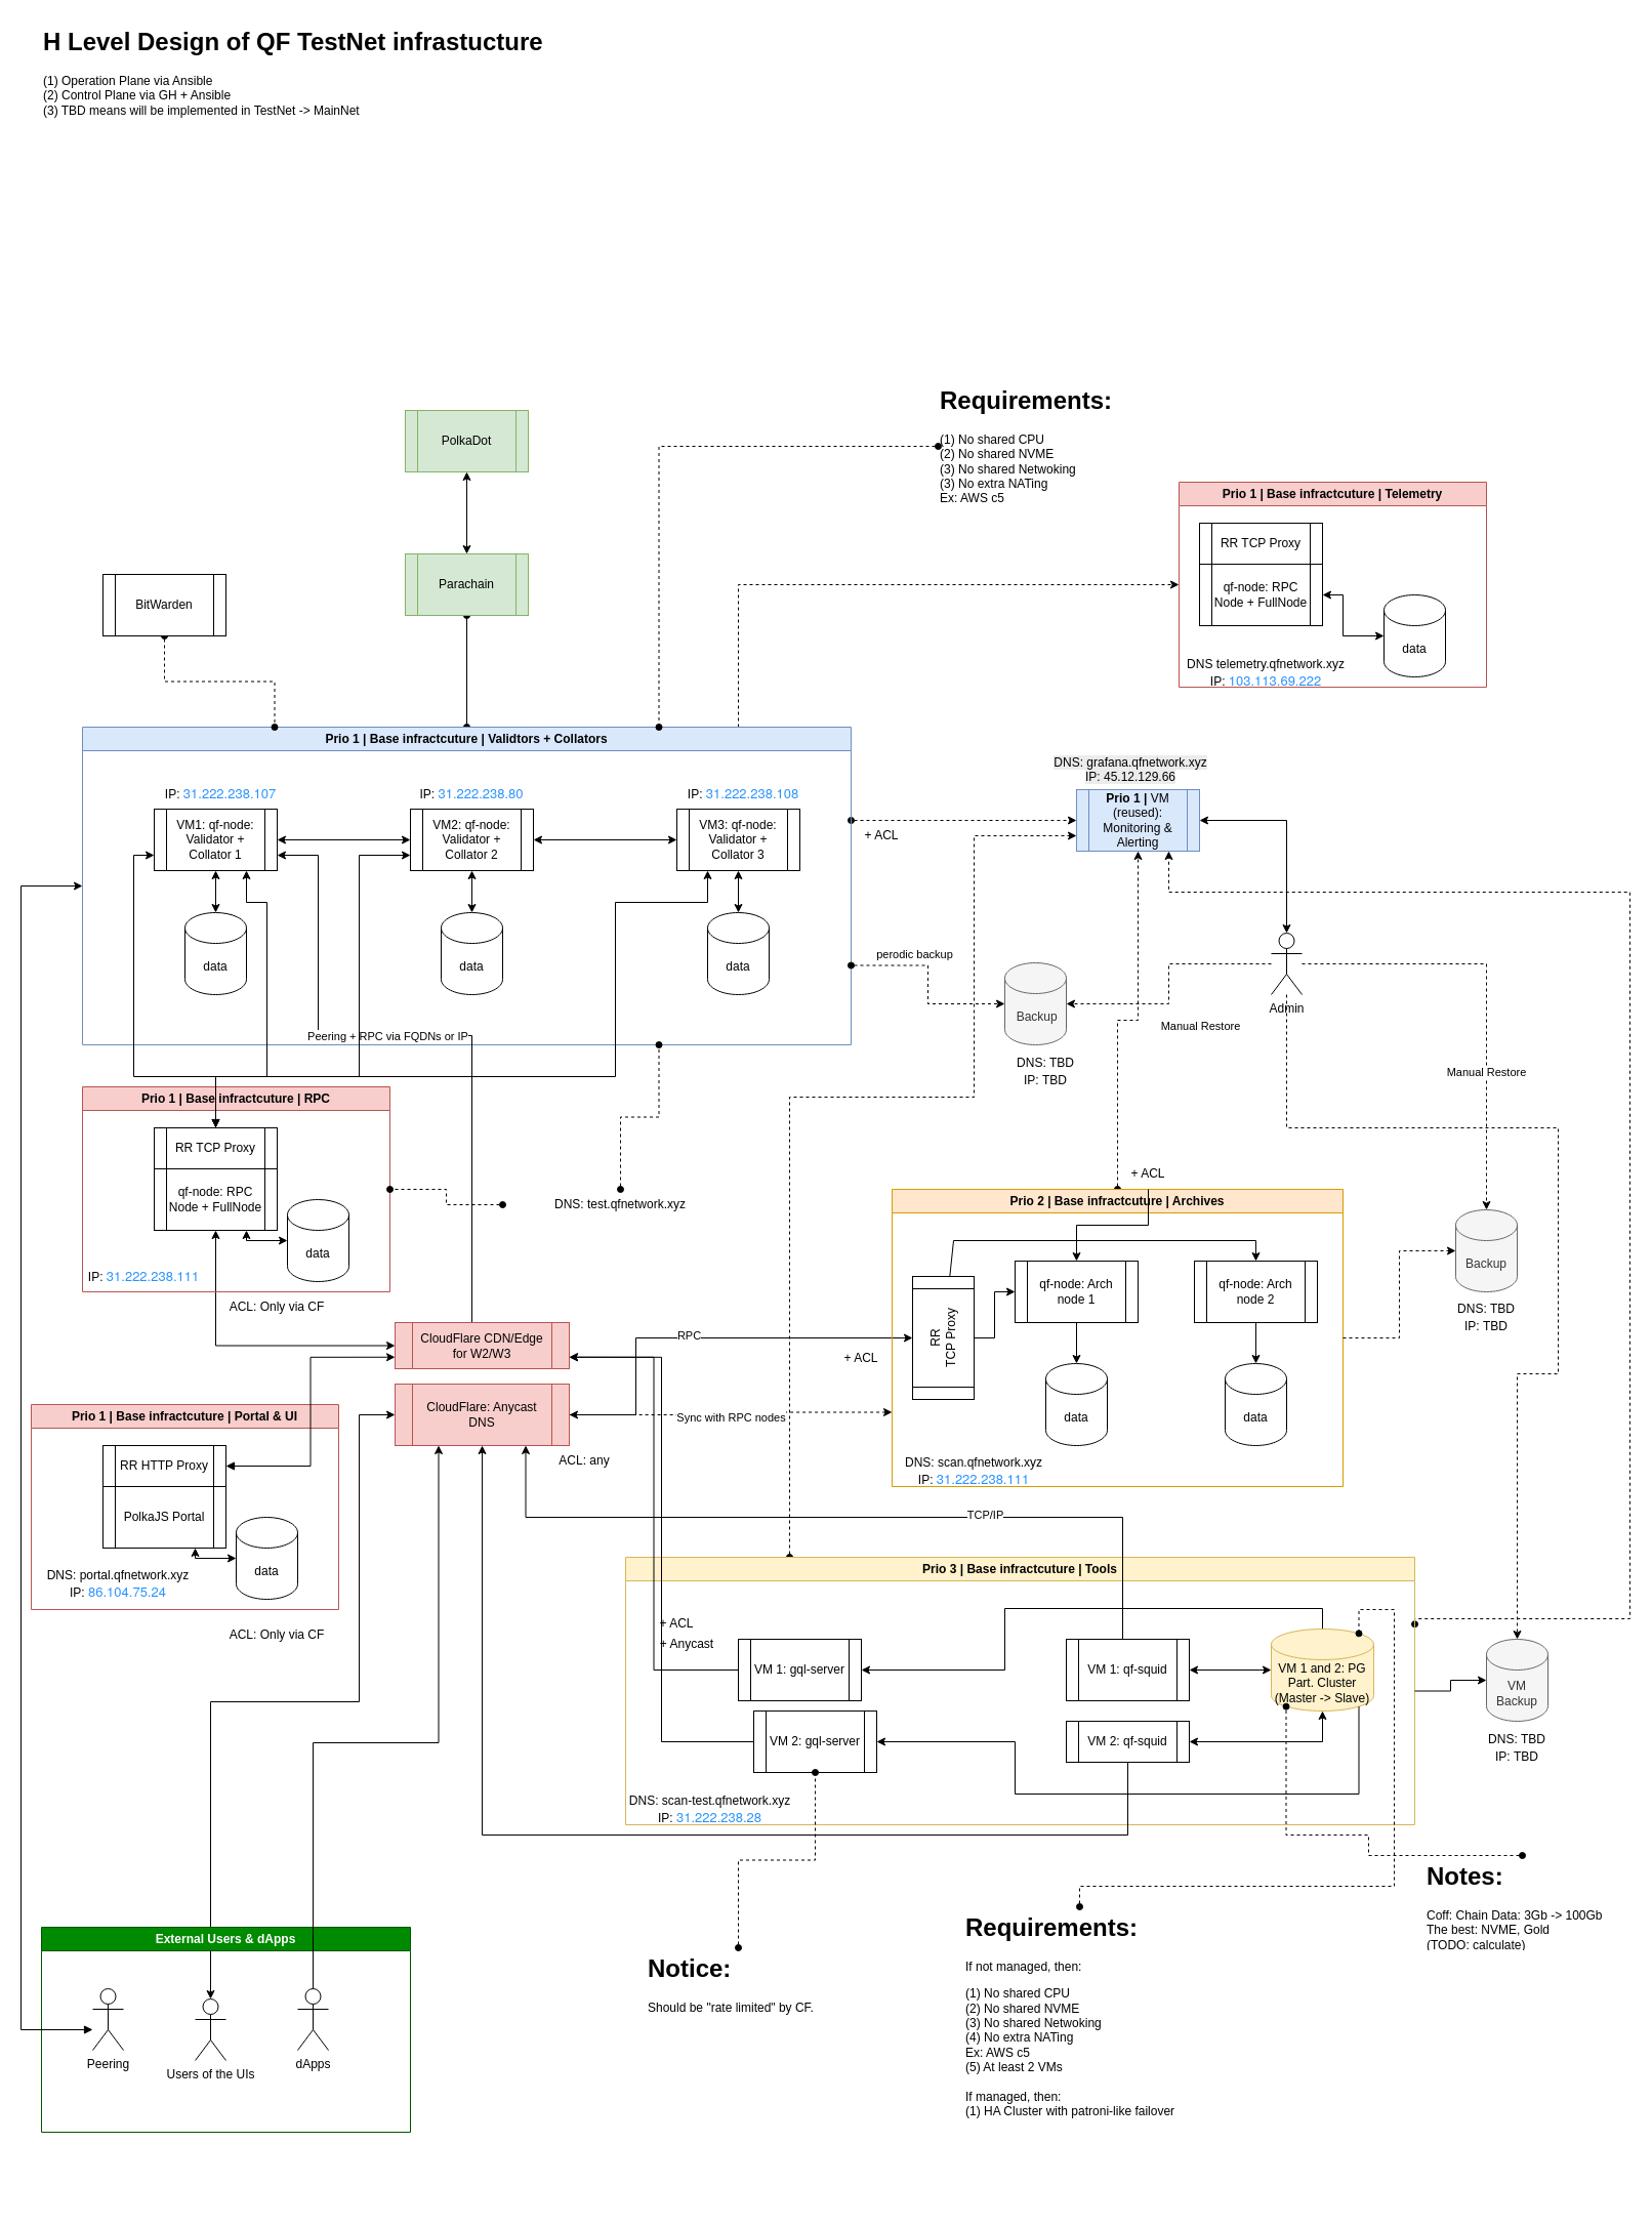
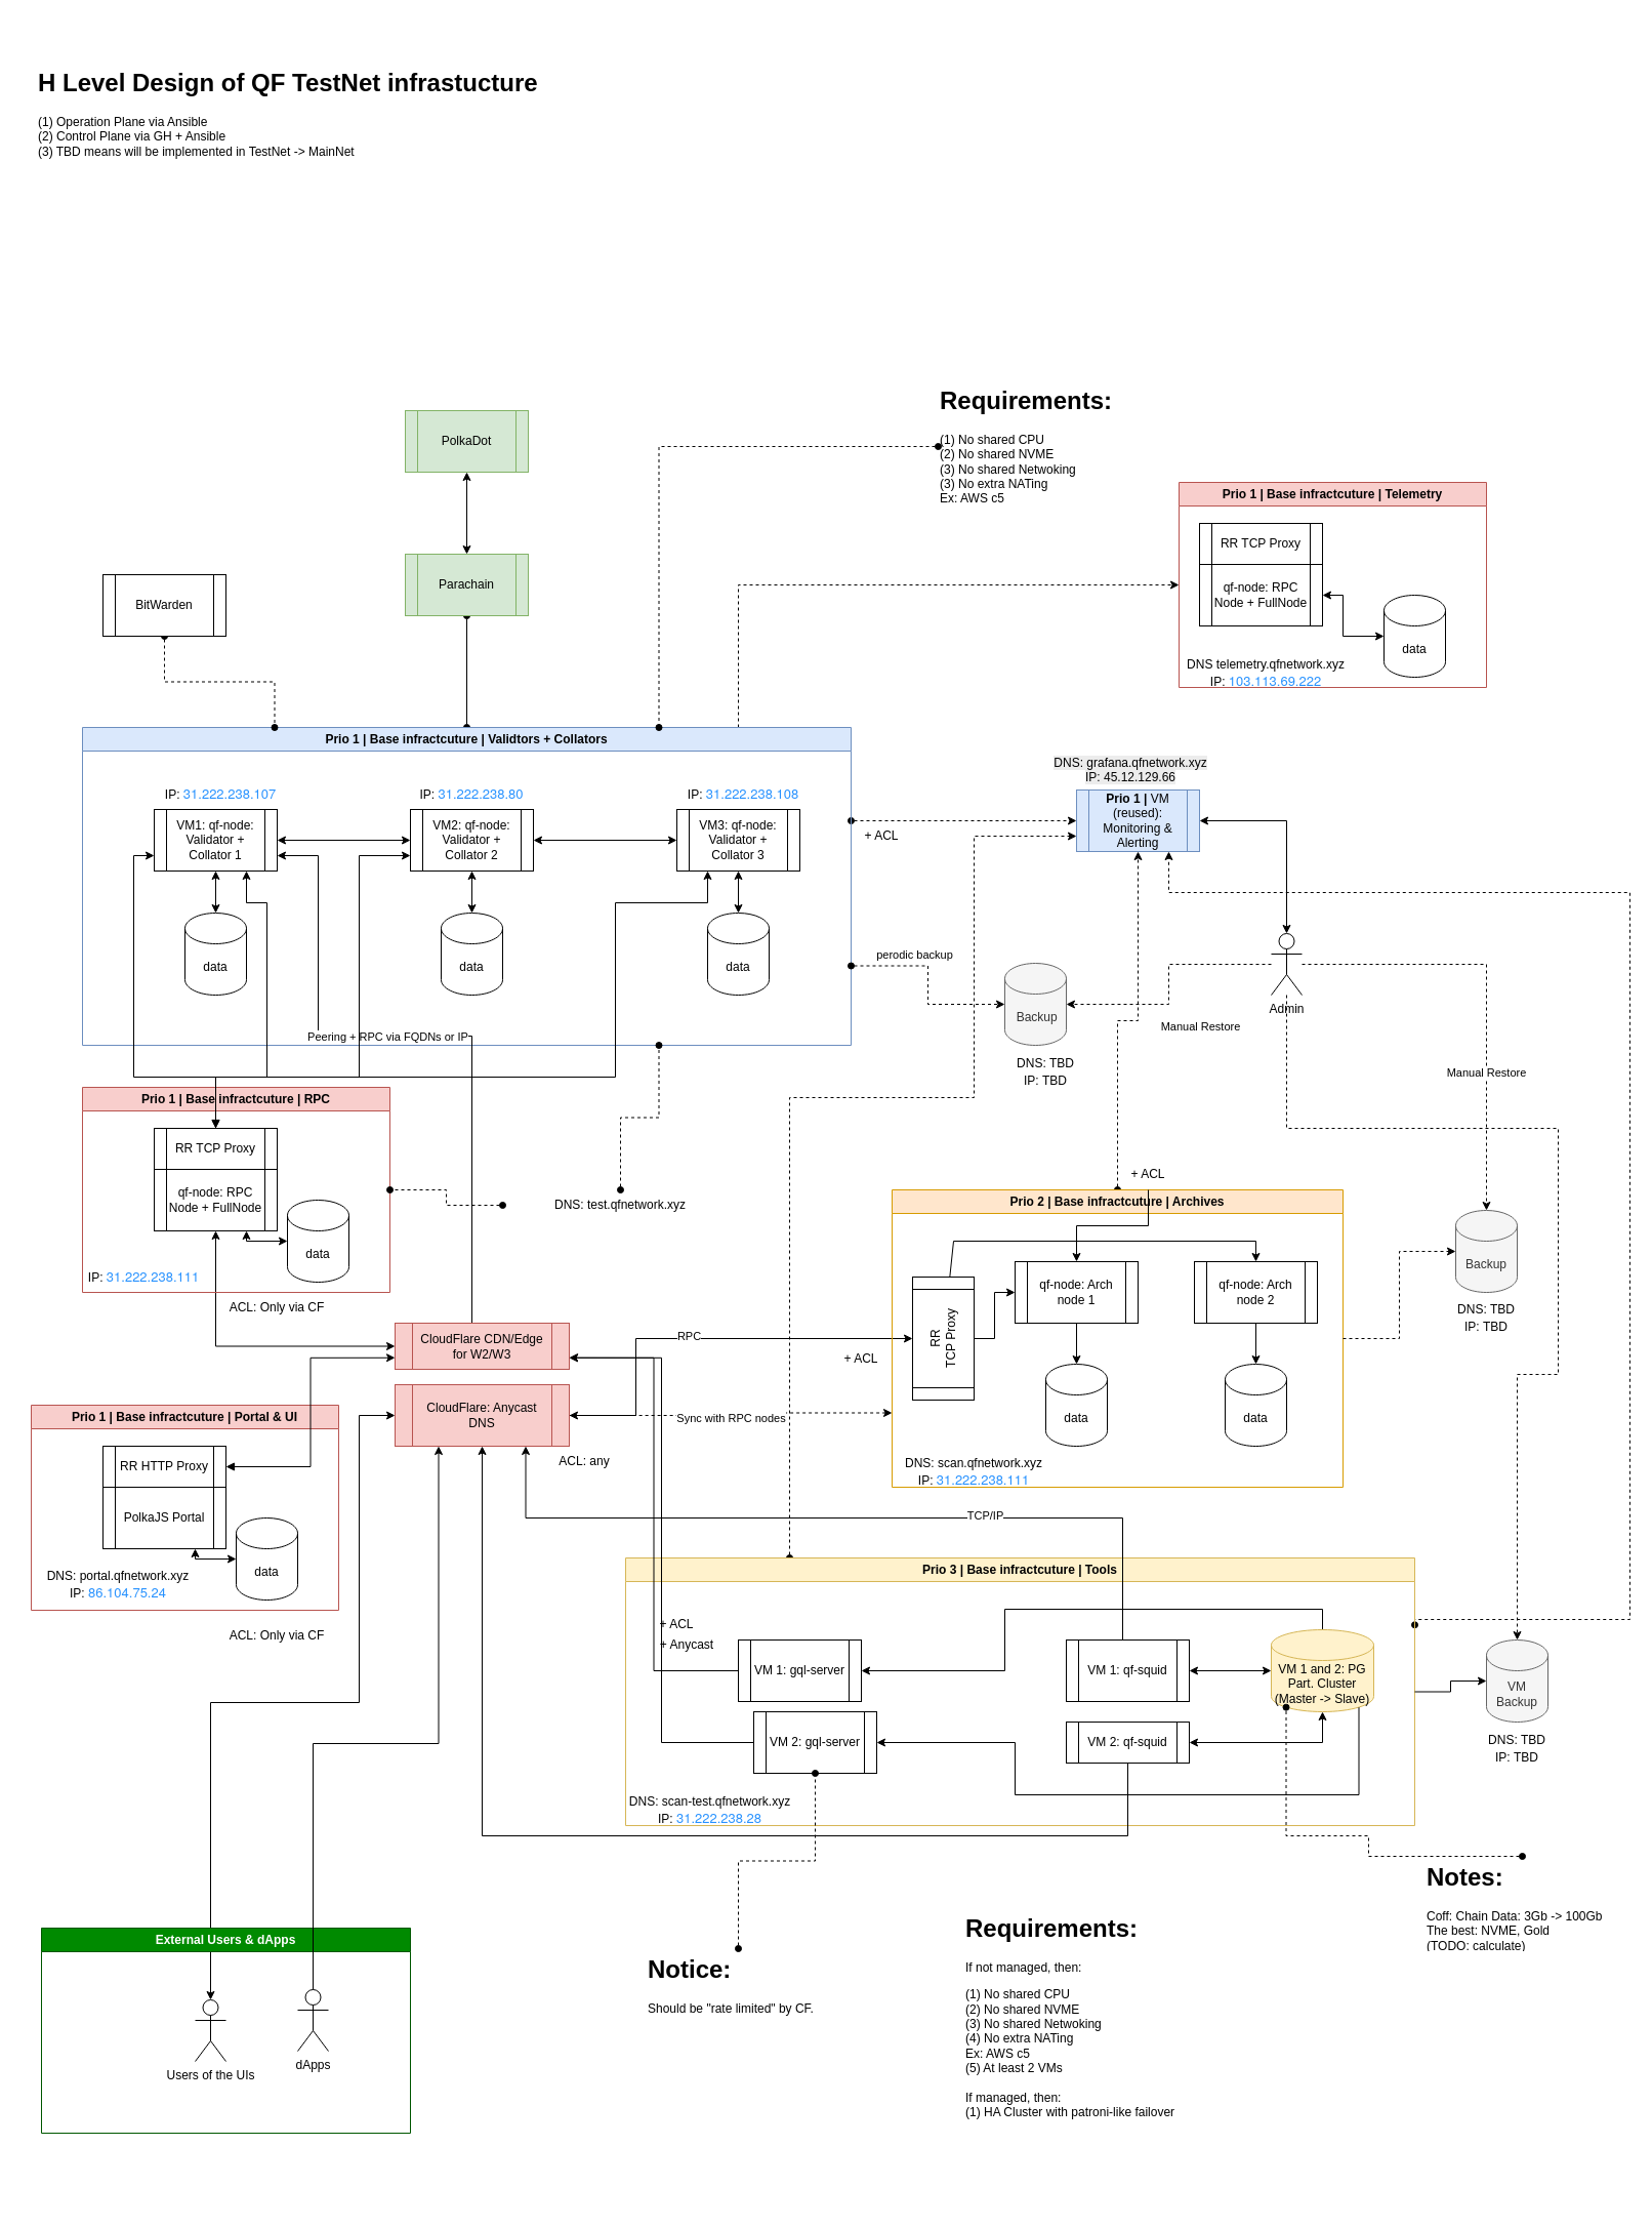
- <mxCell id="95" value="&lt;h1 style=&quot;margin-top: 0px;&quot;&gt;H Level Design of QF TestNet infrastucture&amp;nbsp;&lt;/h1&gt;&lt;p&gt;(1) Operation Plane via Ansible&lt;br&gt;(2) Control Plane via GH + Ansible&lt;br&gt;(3) TBD means will be implemented in TestNet -&amp;gt; MainNet&lt;/p&gt;" style="text;html=1;whiteSpace=wrap;overflow=hidden;rounded=0;" parent="1" vertex="1"><mxGeometry x="40" y="20" width="810" height="150" as="geometry" /></mxCell>
+ <mxCell id="95" value="&lt;h1 style=&quot;margin-top: 0px;&quot;&gt;H Level Design of QF TestNet infrastucture&amp;nbsp;&lt;/h1&gt;&lt;p&gt;(1) Operation Plane via Ansible&lt;br&gt;(2) Control Plane via GH + Ansible&lt;br&gt;(3) TBD means will be implemented in TestNet -&amp;gt; MainNet&lt;/p&gt;" style="text;html=1;whiteSpace=wrap;overflow=hidden;rounded=0;" parent="1" vertex="1"><mxGeometry x="35" y="60" width="810" height="150" as="geometry" /></mxCell>
- <mxCell id="133" style="edgeStyle=orthogonalEdgeStyle;rounded=0;orthogonalLoop=1;jettySize=auto;html=1;entryX=0;entryY=0.5;entryDx=0;entryDy=0;startArrow=block;startFill=1;" edge="1" parent="1" source="131" target="5"><mxGeometry relative="1" as="geometry"><mxPoint x="-30" y="1160" as="targetPoint" /><Array as="points"><mxPoint x="20" y="1980" /><mxPoint x="20" y="864" /></Array></mxGeometry></mxCell>
- <mxCell id="97" style="edgeStyle=orthogonalEdgeStyle;rounded=0;orthogonalLoop=1;jettySize=auto;html=1;entryX=0.855;entryY=0;entryDx=0;entryDy=4.35;entryPerimeter=0;startArrow=oval;startFill=1;endArrow=oval;endFill=1;dashed=1;" parent="1" source="96" target="67" edge="1"><mxGeometry relative="1" as="geometry"><Array as="points"><mxPoint x="1053" y="1840" /><mxPoint x="1360" y="1840" /><mxPoint x="1360" y="1570" /><mxPoint x="1326" y="1570" /></Array></mxGeometry></mxCell>
- <mxCell id="131" value="Peering" style="shape=umlActor;verticalLabelPosition=bottom;verticalAlign=top;html=1;outlineConnect=0;" parent="128" vertex="1"><mxGeometry x="50" y="60" width="30" height="60" as="geometry" /></mxCell>
